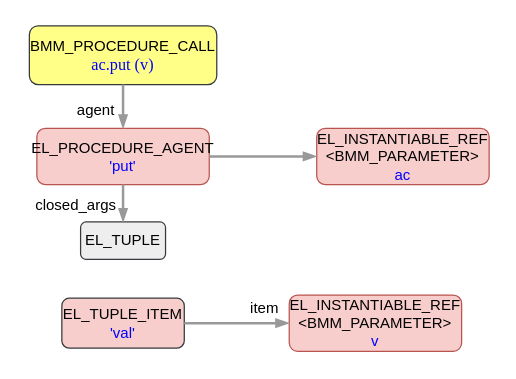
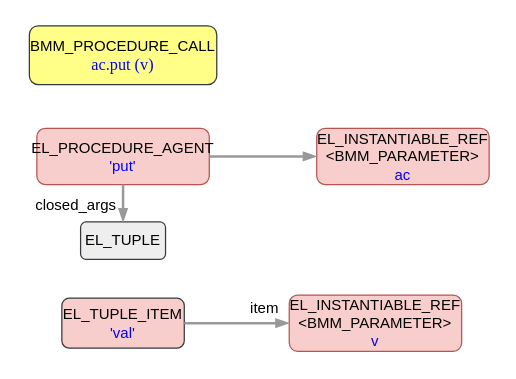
- <mxCell id="4" style="rounded=0;orthogonalLoop=1;jettySize=auto;html=1;entryX=0.5;entryY=0;entryDx=0;entryDy=0;strokeWidth=2;strokeColor=#999999;endArrow=blockThin;endFill=1;exitX=0.5;exitY=1;exitDx=0;exitDy=0;" edge="1" parent="1" source="3" target="2"><mxGeometry relative="1" as="geometry"><mxPoint x="265" y="177" as="sourcePoint" /><mxPoint x="211" y="209" as="targetPoint" /></mxGeometry></mxCell>
- <mxCell id="5" value="agent" style="text;html=1;align=center;verticalAlign=middle;resizable=0;points=[];autosize=1;" vertex="1" parent="1"><mxGeometry x="51" y="78" width="50" height="20" as="geometry" /></mxCell>
